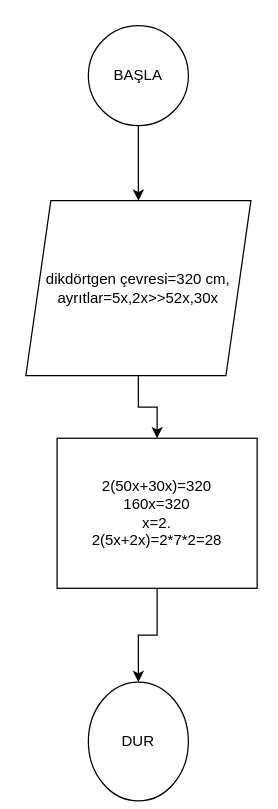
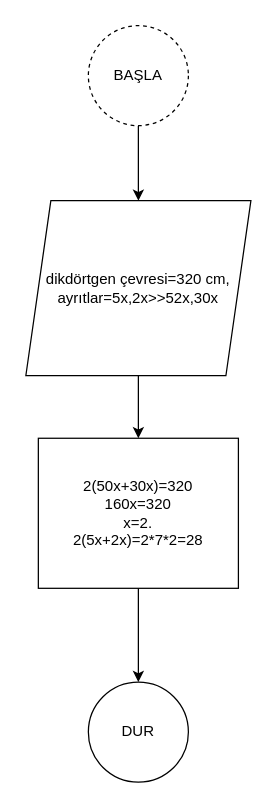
- <mxCell id="3" value="BAŞLA" style="ellipse;whiteSpace=wrap;html=1;aspect=fixed;" vertex="1" parent="1"><mxGeometry x="70" y="20" width="80" height="80" as="geometry" /></mxCell>
+ <mxCell id="3" value="BAŞLA" style="ellipse;whiteSpace=wrap;html=1;aspect=fixed;dashed=1;" vertex="1" parent="1"><mxGeometry x="70" y="20" width="80" height="80" as="geometry" /></mxCell>
- <mxCell id="8" value="2(50x+30x)=320&lt;br&gt;160x=320&lt;br&gt;x=2.&lt;br&gt;2(5x+2x)=2*7*2=28" style="rounded=0;whiteSpace=wrap;html=1;" vertex="1" parent="1"><mxGeometry x="45" y="350" width="160" height="120" as="geometry" /></mxCell>
+ <mxCell id="8" value="2(50x+30x)=320&lt;br&gt;160x=320&lt;br&gt;x=2.&lt;br&gt;2(5x+2x)=2*7*2=28" style="rounded=0;whiteSpace=wrap;html=1;" vertex="1" parent="1"><mxGeometry x="30" y="350" width="160" height="120" as="geometry" /></mxCell>
- <mxCell id="4" value="DUR" style="ellipse;whiteSpace=wrap;html=1;aspect=fixed;" vertex="1" parent="1"><mxGeometry x="70" y="545" width="80" height="95" as="geometry" /></mxCell>
+ <mxCell id="4" value="DUR" style="ellipse;whiteSpace=wrap;html=1;aspect=fixed;" vertex="1" parent="1"><mxGeometry x="70" y="545" width="80" height="80" as="geometry" /></mxCell>
